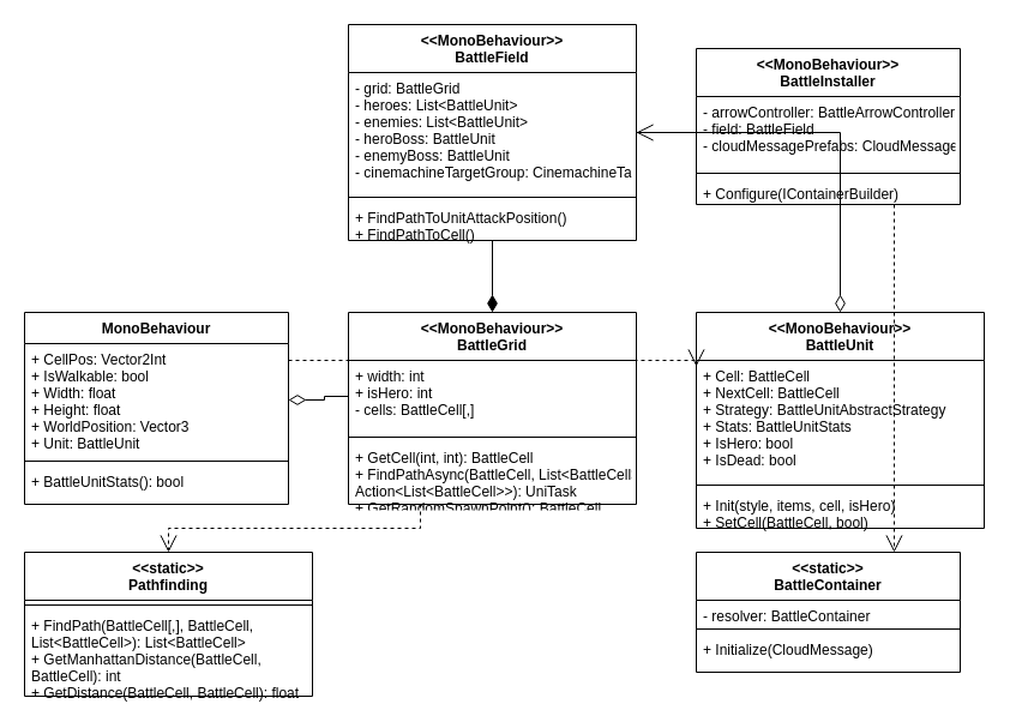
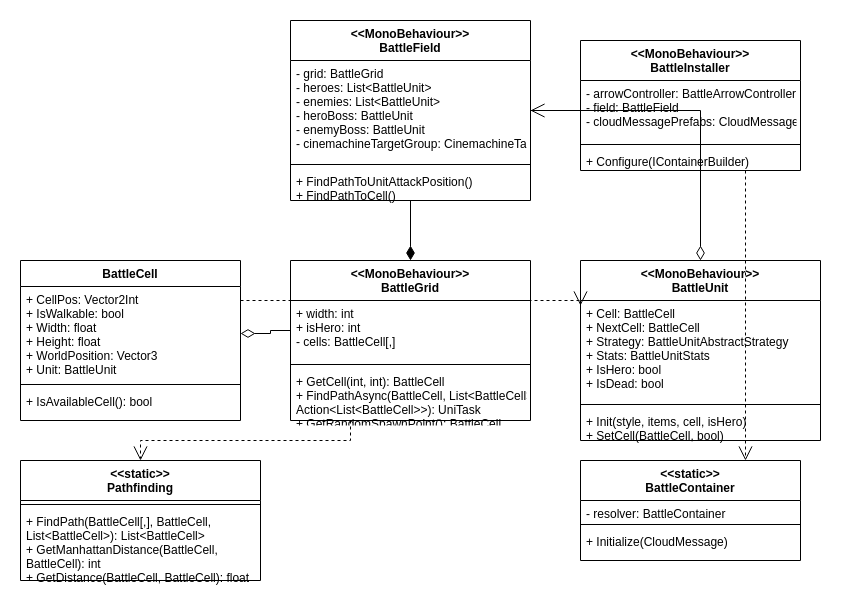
- <mxCell id="10" value="MonoBehaviour" style="swimlane;fontStyle=1;align=center;verticalAlign=top;childLayout=stackLayout;horizontal=1;startSize=26;horizontalStack=0;resizeParent=1;resizeParentMax=0;resizeLast=0;collapsible=1;marginBottom=0;" vertex="1" parent="1"><mxGeometry x="20" y="260" width="220" height="160" as="geometry" /></mxCell>
+ <mxCell id="10" value="BattleCell" style="swimlane;fontStyle=1;align=center;verticalAlign=top;childLayout=stackLayout;horizontal=1;startSize=26;horizontalStack=0;resizeParent=1;resizeParentMax=0;resizeLast=0;collapsible=1;marginBottom=0;" vertex="1" parent="1"><mxGeometry x="20" y="260" width="220" height="160" as="geometry" /></mxCell>
- <mxCell id="13" value="+ BattleUnitStats(): bool" style="text;strokeColor=none;fillColor=none;align=left;verticalAlign=top;spacingLeft=4;spacingRight=4;overflow=hidden;rotatable=0;points=[[0,0.5],[1,0.5]];portConstraint=eastwest;" vertex="1" parent="10"><mxGeometry y="128" width="220" height="32" as="geometry" /></mxCell>
+ <mxCell id="13" value="+ IsAvailableCell(): bool" style="text;strokeColor=none;fillColor=none;align=left;verticalAlign=top;spacingLeft=4;spacingRight=4;overflow=hidden;rotatable=0;points=[[0,0.5],[1,0.5]];portConstraint=eastwest;" vertex="1" parent="10"><mxGeometry y="128" width="220" height="32" as="geometry" /></mxCell>
